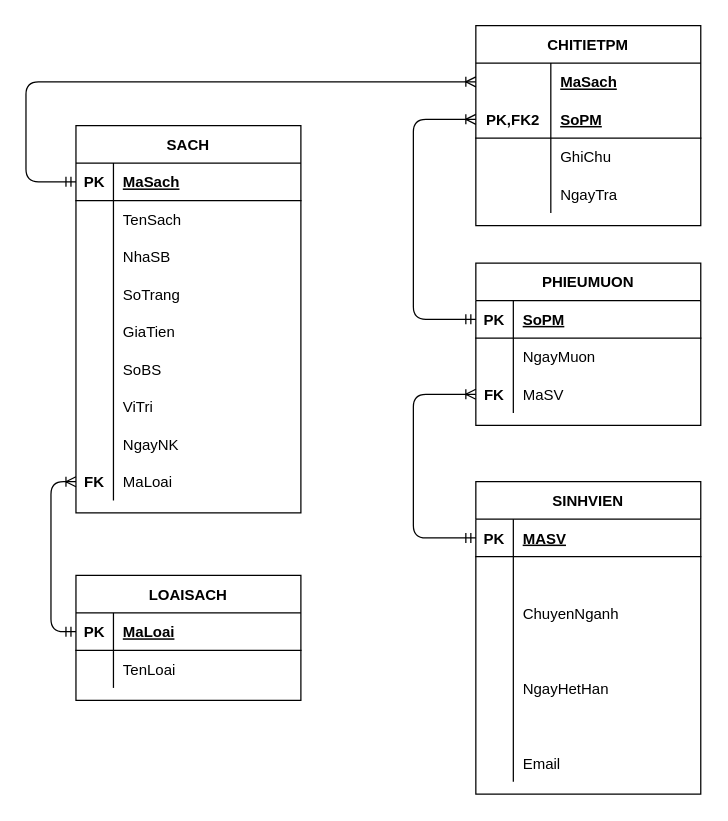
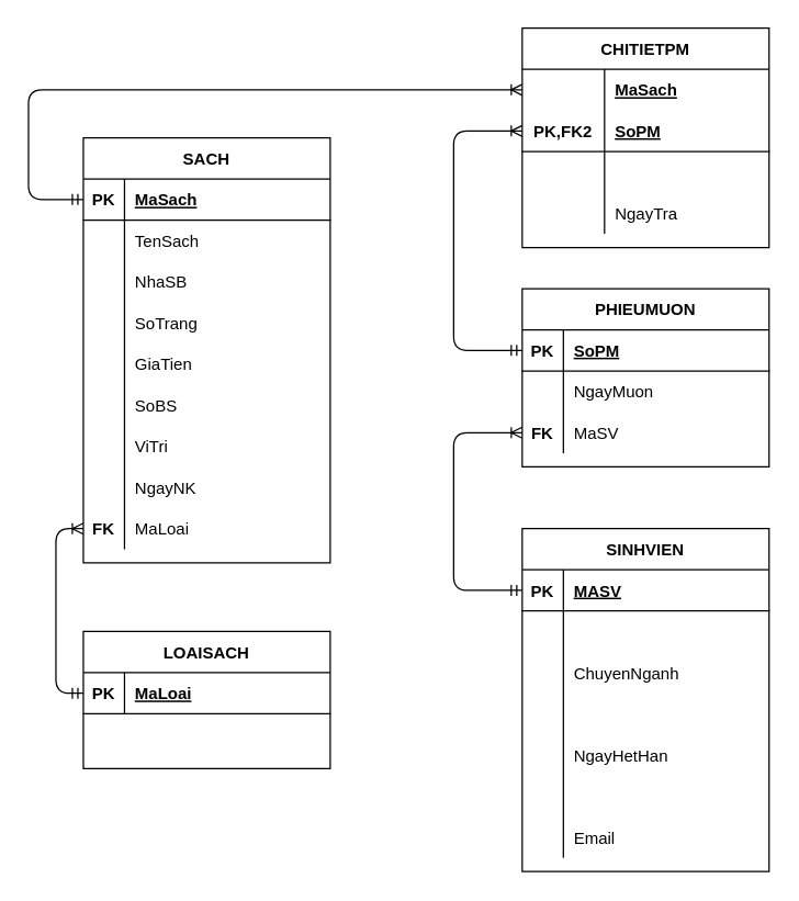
- <mxCell id="75" value="GhiChu" style="shape=partialRectangle;connectable=0;fillColor=none;top=0;left=0;bottom=0;right=0;align=left;spacingLeft=6;overflow=hidden;" parent="73" vertex="1"><mxGeometry x="60" width="120" height="30" as="geometry" /></mxCell>
- <mxCell id="65" value="TenLoai" style="shape=partialRectangle;connectable=0;fillColor=none;top=0;left=0;bottom=0;right=0;align=left;spacingLeft=6;overflow=hidden;" parent="63" vertex="1"><mxGeometry x="30" width="150" height="30" as="geometry" /></mxCell>
